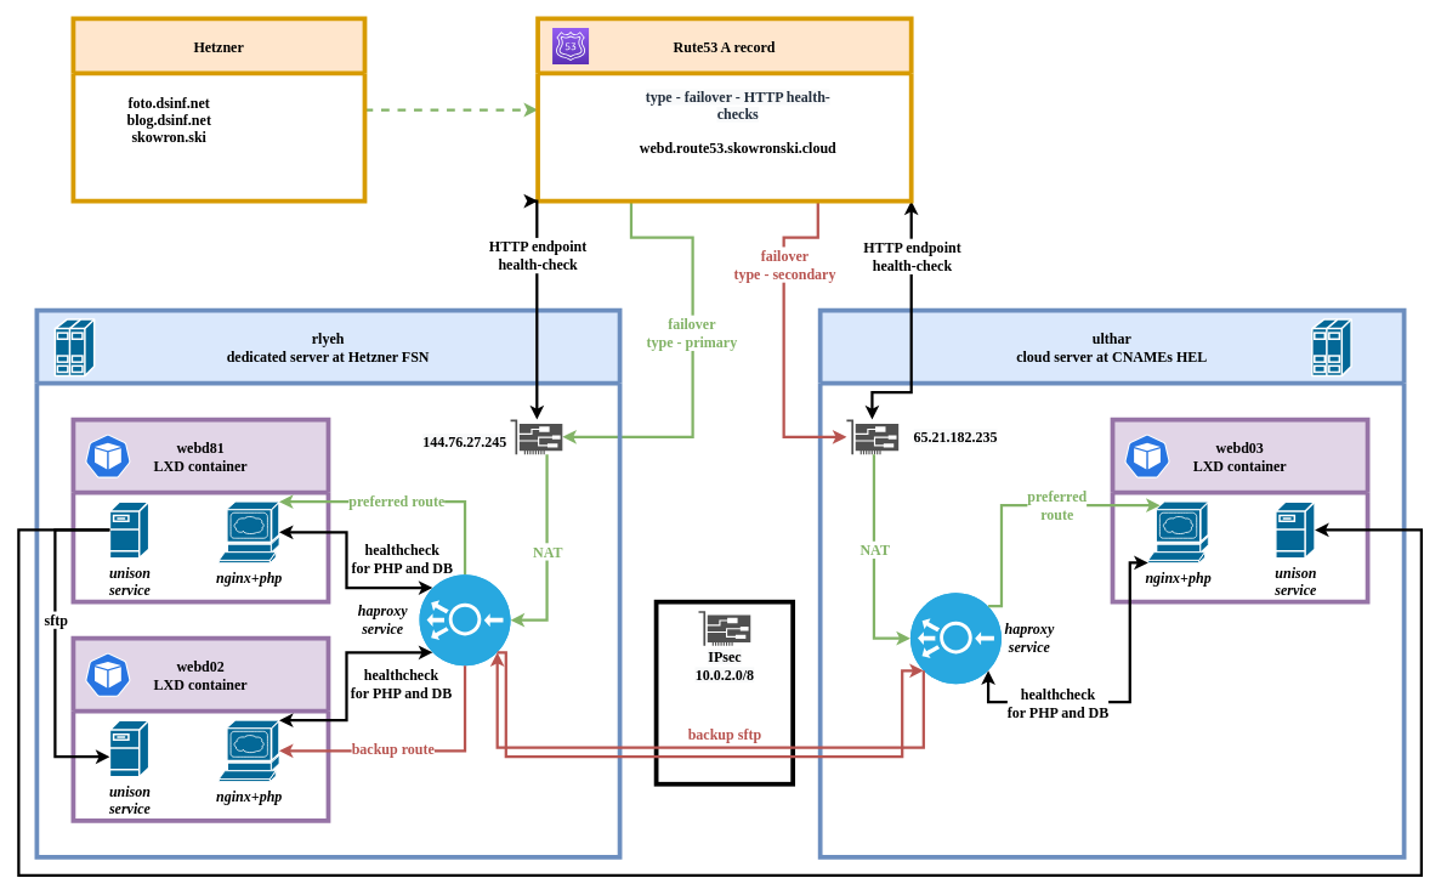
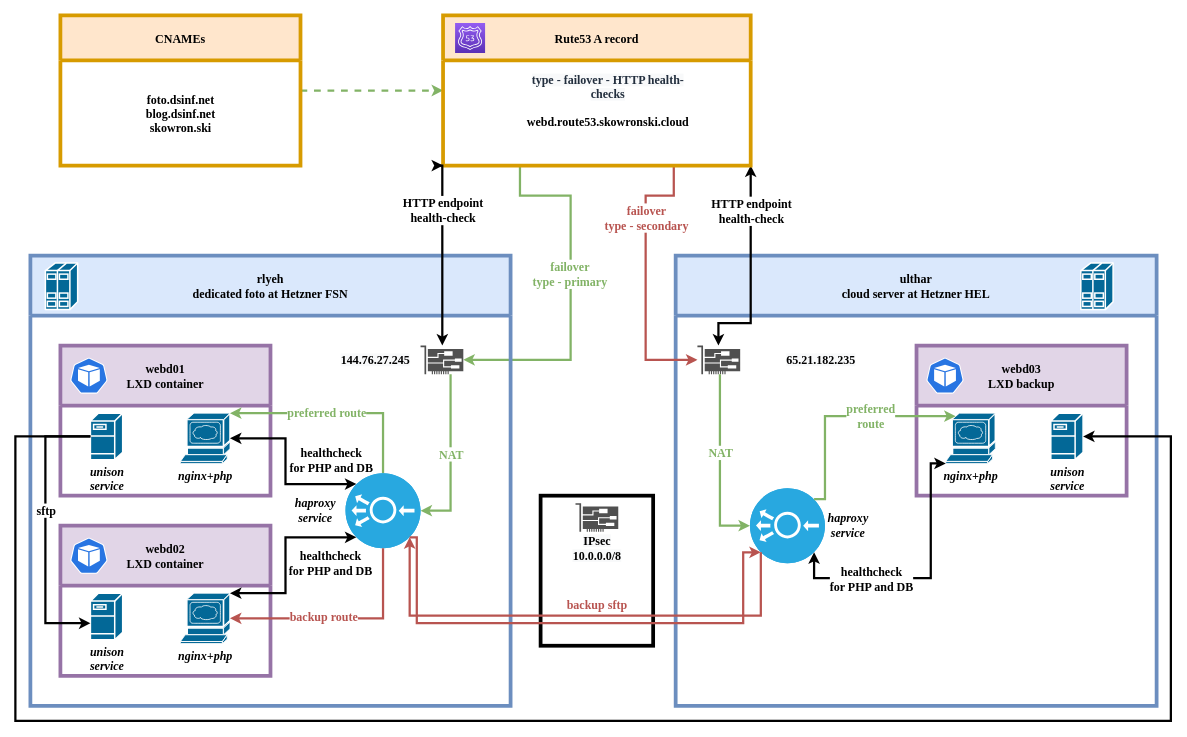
- <mxCell id="18" value="Hetzner" style="swimlane;fontFamily=Ubuntu;fontSize=16;strokeWidth=5;startSize=60;fillColor=#ffe6cc;strokeColor=#d79b00;fontStyle=1" parent="1" vertex="1"><mxGeometry x="80" y="20" width="320" height="200" as="geometry" /></mxCell>
+ <mxCell id="18" value="CNAMEs" style="swimlane;fontFamily=Ubuntu;fontSize=16;strokeWidth=5;startSize=60;fillColor=#ffe6cc;strokeColor=#d79b00;fontStyle=1" parent="1" vertex="1"><mxGeometry x="80" y="20" width="320" height="200" as="geometry" /></mxCell>
- <mxCell id="20" value="&lt;p class=&quot;p1&quot; style=&quot;font-size: 16px;&quot;&gt;&lt;span class=&quot;s1&quot; style=&quot;font-size: 16px;&quot;&gt;foto.dsinf.net&lt;br style=&quot;font-size: 16px;&quot;&gt;blog.dsinf.net&lt;br style=&quot;font-size: 16px;&quot;&gt;&lt;/span&gt;&lt;span style=&quot;font-size: 16px;&quot;&gt;skowron.ski&lt;/span&gt;&lt;/p&gt;" style="text;whiteSpace=wrap;html=1;fontFamily=Ubuntu Mono;fontStyle=1;fontSize=16;align=center;" parent="18" vertex="1"><mxGeometry x="41.5" y="60" width="127" height="100" as="geometry" /></mxCell>
+ <mxCell id="20" value="&lt;p class=&quot;p1&quot; style=&quot;font-size: 16px;&quot;&gt;&lt;span class=&quot;s1&quot; style=&quot;font-size: 16px;&quot;&gt;foto.dsinf.net&lt;br style=&quot;font-size: 16px;&quot;&gt;blog.dsinf.net&lt;br style=&quot;font-size: 16px;&quot;&gt;&lt;/span&gt;&lt;span style=&quot;font-size: 16px;&quot;&gt;skowron.ski&lt;/span&gt;&lt;/p&gt;" style="text;whiteSpace=wrap;html=1;fontFamily=Ubuntu Mono;fontStyle=1;fontSize=16;align=center;" parent="18" vertex="1"><mxGeometry x="96.5" y="80" width="127" height="100" as="geometry" /></mxCell>
- <mxCell id="30" value="rlyeh&#10;dedicated server at Hetzner FSN" style="swimlane;fillColor=#dae8fc;strokeColor=#6c8ebf;strokeWidth=5;startSize=80;fontFamily=Ubuntu;fontSize=16;fontStyle=1" parent="1" vertex="1"><mxGeometry x="40" y="340" width="640" height="600" as="geometry"><mxRectangle x="200" y="250" width="260" height="23" as="alternateBounds" /></mxGeometry></mxCell>
+ <mxCell id="30" value="rlyeh&#10;dedicated foto at Hetzner FSN" style="swimlane;fillColor=#dae8fc;strokeColor=#6c8ebf;strokeWidth=5;startSize=80;fontFamily=Ubuntu;fontSize=16;fontStyle=1" parent="1" vertex="1"><mxGeometry x="40" y="340" width="640" height="600" as="geometry"><mxRectangle x="200" y="250" width="260" height="23" as="alternateBounds" /></mxGeometry></mxCell>
- <mxCell id="2" value="ulthar&#10;cloud server at CNAMEs HEL" style="swimlane;fillColor=#dae8fc;strokeColor=#6c8ebf;strokeWidth=5;startSize=80;fontFamily=Ubuntu;fontSize=16;fontStyle=1" parent="1" vertex="1"><mxGeometry x="900" y="340" width="641" height="600" as="geometry"><mxRectangle x="200" y="250" width="260" height="23" as="alternateBounds" /></mxGeometry></mxCell>
+ <mxCell id="2" value="ulthar&#10;cloud server at Hetzner HEL" style="swimlane;fillColor=#dae8fc;strokeColor=#6c8ebf;strokeWidth=5;startSize=80;fontFamily=Ubuntu;fontSize=16;fontStyle=1" parent="1" vertex="1"><mxGeometry x="900" y="340" width="641" height="600" as="geometry"><mxRectangle x="200" y="250" width="260" height="23" as="alternateBounds" /></mxGeometry></mxCell>
- <mxCell id="9" value="&lt;meta charset=&quot;utf-8&quot; style=&quot;font-size: 16px;&quot;&gt;&lt;span style=&quot;color: rgb(0, 0, 0); font-family: &amp;quot;ubuntu mono&amp;quot;; font-size: 16px; font-style: normal; letter-spacing: normal; text-align: center; text-indent: 0px; text-transform: none; word-spacing: 0px; background-color: rgb(248, 249, 250); display: inline; float: none;&quot;&gt;65.21.182.235&lt;/span&gt;" style="text;html=1;strokeColor=none;fillColor=none;align=center;verticalAlign=middle;whiteSpace=wrap;rounded=0;fontFamily=Ubuntu;fontSize=16;fontStyle=1" parent="2" vertex="1"><mxGeometry x="129" y="129" width="40" height="20" as="geometry" /></mxCell>
+ <mxCell id="9" value="&lt;meta charset=&quot;utf-8&quot; style=&quot;font-size: 16px;&quot;&gt;&lt;span style=&quot;color: rgb(0, 0, 0); font-family: &amp;quot;ubuntu mono&amp;quot;; font-size: 16px; font-style: normal; letter-spacing: normal; text-align: center; text-indent: 0px; text-transform: none; word-spacing: 0px; background-color: rgb(248, 249, 250); display: inline; float: none;&quot;&gt;65.21.182.235&lt;/span&gt;" style="text;html=1;strokeColor=none;fillColor=none;align=center;verticalAlign=middle;whiteSpace=wrap;rounded=0;fontFamily=Ubuntu;fontSize=16;fontStyle=1" parent="2" vertex="1"><mxGeometry x="174" y="129" width="40" height="20" as="geometry" /></mxCell>
- <mxCell id="48" value="&lt;meta charset=&quot;utf-8&quot; style=&quot;font-size: 16px;&quot;&gt;&lt;span style=&quot;color: rgb(0, 0, 0); font-family: ubuntu; font-size: 16px; font-style: normal; letter-spacing: normal; text-align: center; text-indent: 0px; text-transform: none; word-spacing: 0px; background-color: rgb(248, 249, 250);&quot;&gt;&lt;font face=&quot;Ubuntu Mono&quot; style=&quot;font-size: 16px;&quot;&gt;144.76.27.245&lt;/font&gt;&lt;/span&gt;" style="text;html=1;strokeColor=none;fillColor=none;align=center;verticalAlign=middle;whiteSpace=wrap;rounded=0;fontFamily=Ubuntu;fontSize=16;fontStyle=1" parent="30" vertex="1"><mxGeometry x="450" y="134" width="40" height="20" as="geometry" /></mxCell>
+ <mxCell id="48" value="&lt;meta charset=&quot;utf-8&quot; style=&quot;font-size: 16px;&quot;&gt;&lt;span style=&quot;color: rgb(0, 0, 0); font-family: ubuntu; font-size: 16px; font-style: normal; letter-spacing: normal; text-align: center; text-indent: 0px; text-transform: none; word-spacing: 0px; background-color: rgb(248, 249, 250);&quot;&gt;&lt;font face=&quot;Ubuntu Mono&quot; style=&quot;font-size: 16px;&quot;&gt;144.76.27.245&lt;/font&gt;&lt;/span&gt;" style="text;html=1;strokeColor=none;fillColor=none;align=center;verticalAlign=middle;whiteSpace=wrap;rounded=0;fontFamily=Ubuntu;fontSize=16;fontStyle=1" parent="30" vertex="1"><mxGeometry x="440" y="129" width="40" height="20" as="geometry" /></mxCell>
- <mxCell id="32" value="webd81&#10;LXD container" style="swimlane;fillColor=#e1d5e7;strokeColor=#9673a6;strokeWidth=5;startSize=80;fontFamily=Ubuntu;fontSize=16;fontStyle=1" parent="30" vertex="1"><mxGeometry x="40" y="120" width="280" height="200" as="geometry"><mxRectangle x="200" y="250" width="260" height="23" as="alternateBounds" /></mxGeometry></mxCell>
+ <mxCell id="32" value="webd01&#10;LXD container" style="swimlane;fillColor=#e1d5e7;strokeColor=#9673a6;strokeWidth=5;startSize=80;fontFamily=Ubuntu;fontSize=16;fontStyle=1" parent="30" vertex="1"><mxGeometry x="40" y="120" width="280" height="200" as="geometry"><mxRectangle x="200" y="250" width="260" height="23" as="alternateBounds" /></mxGeometry></mxCell>
- <mxCell id="4" value="webd03&#10;LXD container" style="swimlane;fillColor=#e1d5e7;strokeColor=#9673a6;strokeWidth=5;startSize=80;fontFamily=Ubuntu;fontSize=16;fontStyle=1" parent="2" vertex="1"><mxGeometry x="321" y="120" width="280" height="200" as="geometry"><mxRectangle x="200" y="250" width="260" height="23" as="alternateBounds" /></mxGeometry></mxCell>
+ <mxCell id="4" value="webd03&#10;LXD backup" style="swimlane;fillColor=#e1d5e7;strokeColor=#9673a6;strokeWidth=5;startSize=80;fontFamily=Ubuntu;fontSize=16;fontStyle=1" parent="2" vertex="1"><mxGeometry x="321" y="120" width="280" height="200" as="geometry"><mxRectangle x="200" y="250" width="260" height="23" as="alternateBounds" /></mxGeometry></mxCell>
- <mxCell id="60" value="&lt;span style=&quot;color: rgb(0 , 0 , 0) ; font-family: &amp;#34;ubuntu&amp;#34; ; font-size: 16px ; font-style: normal ; letter-spacing: normal ; text-align: center ; text-indent: 0px ; text-transform: none ; word-spacing: 0px ; background-color: rgb(248 , 249 , 250)&quot;&gt;&lt;font face=&quot;Ubuntu Mono&quot; style=&quot;font-size: 16px&quot;&gt;IPsec&lt;br&gt;10.0.2.0/8&lt;br&gt;&lt;/font&gt;&lt;/span&gt;" style="text;html=1;strokeColor=none;fillColor=none;align=center;verticalAlign=middle;whiteSpace=wrap;rounded=0;fontFamily=Ubuntu;fontSize=16;fontStyle=1" vertex="1" parent="1"><mxGeometry x="772.5" y="720" width="45" height="20" as="geometry" /></mxCell>
+ <mxCell id="60" value="&lt;span style=&quot;color: rgb(0 , 0 , 0) ; font-family: &amp;#34;ubuntu&amp;#34; ; font-size: 16px ; font-style: normal ; letter-spacing: normal ; text-align: center ; text-indent: 0px ; text-transform: none ; word-spacing: 0px ; background-color: rgb(248 , 249 , 250)&quot;&gt;&lt;font face=&quot;Ubuntu Mono&quot; style=&quot;font-size: 16px&quot;&gt;IPsec&lt;br&gt;10.0.0.0/8&lt;br&gt;&lt;/font&gt;&lt;/span&gt;" style="text;html=1;strokeColor=none;fillColor=none;align=center;verticalAlign=middle;whiteSpace=wrap;rounded=0;fontFamily=Ubuntu;fontSize=16;fontStyle=1" vertex="1" parent="1"><mxGeometry x="772.5" y="720" width="45" height="20" as="geometry" /></mxCell>
